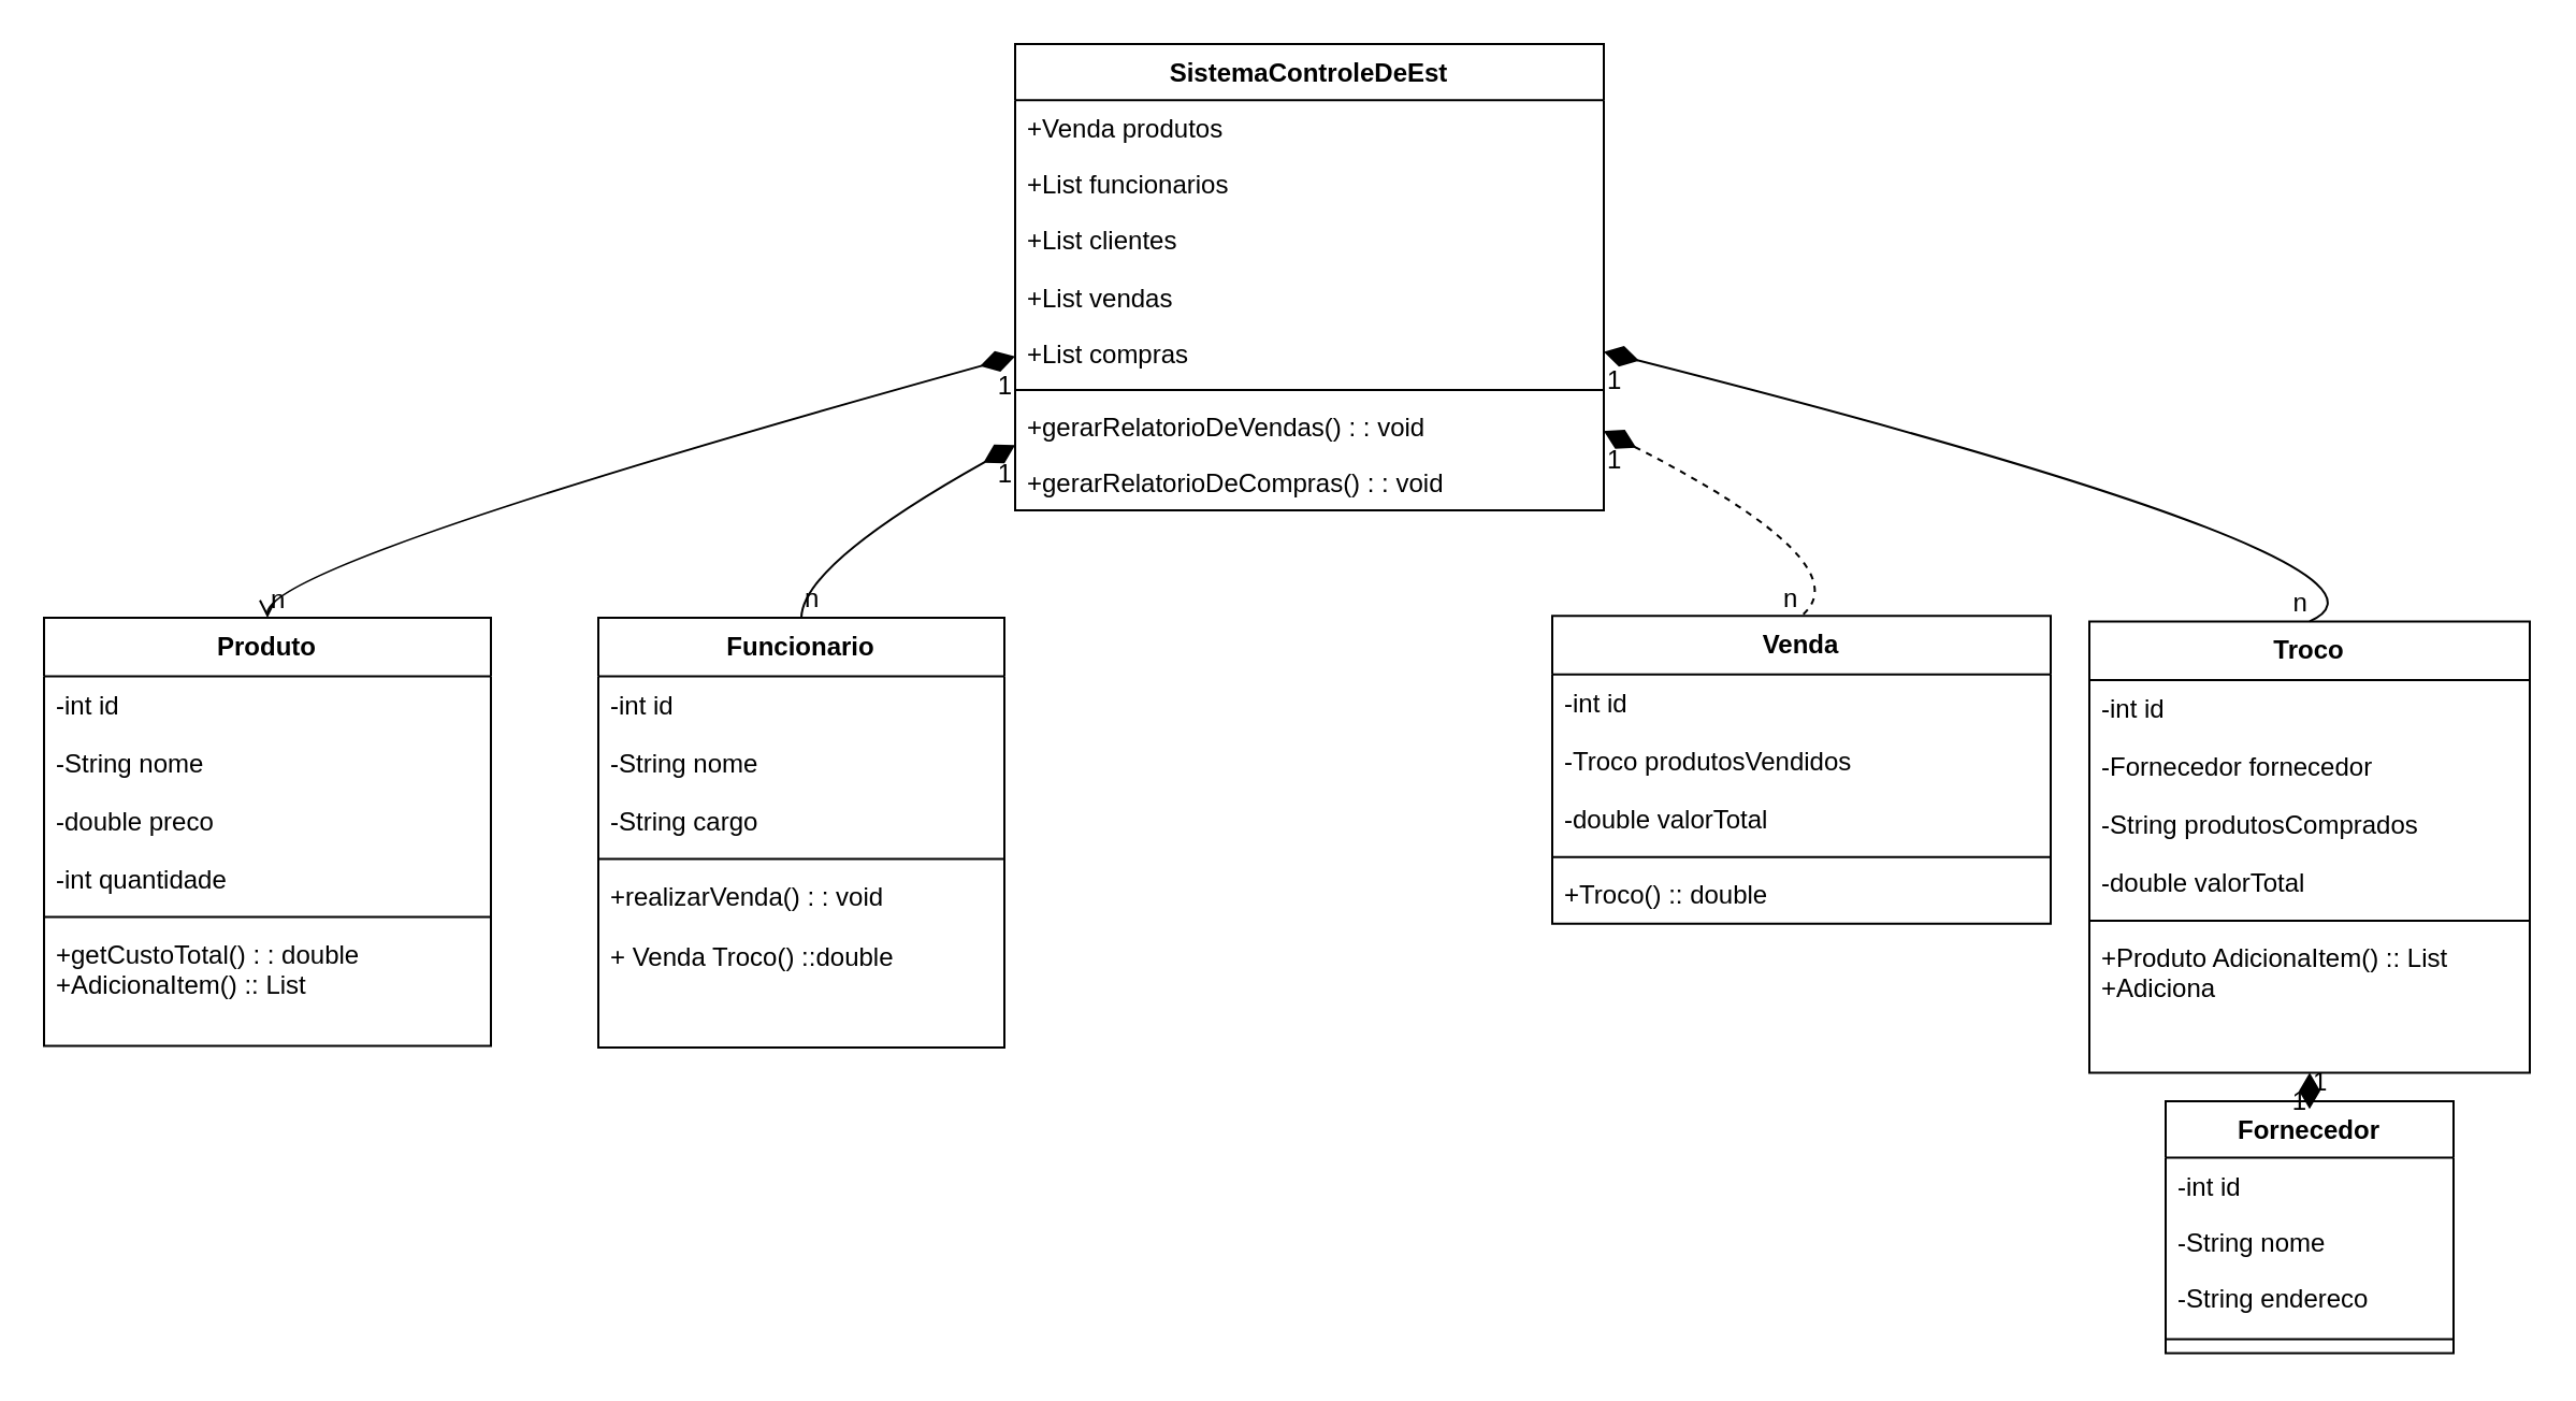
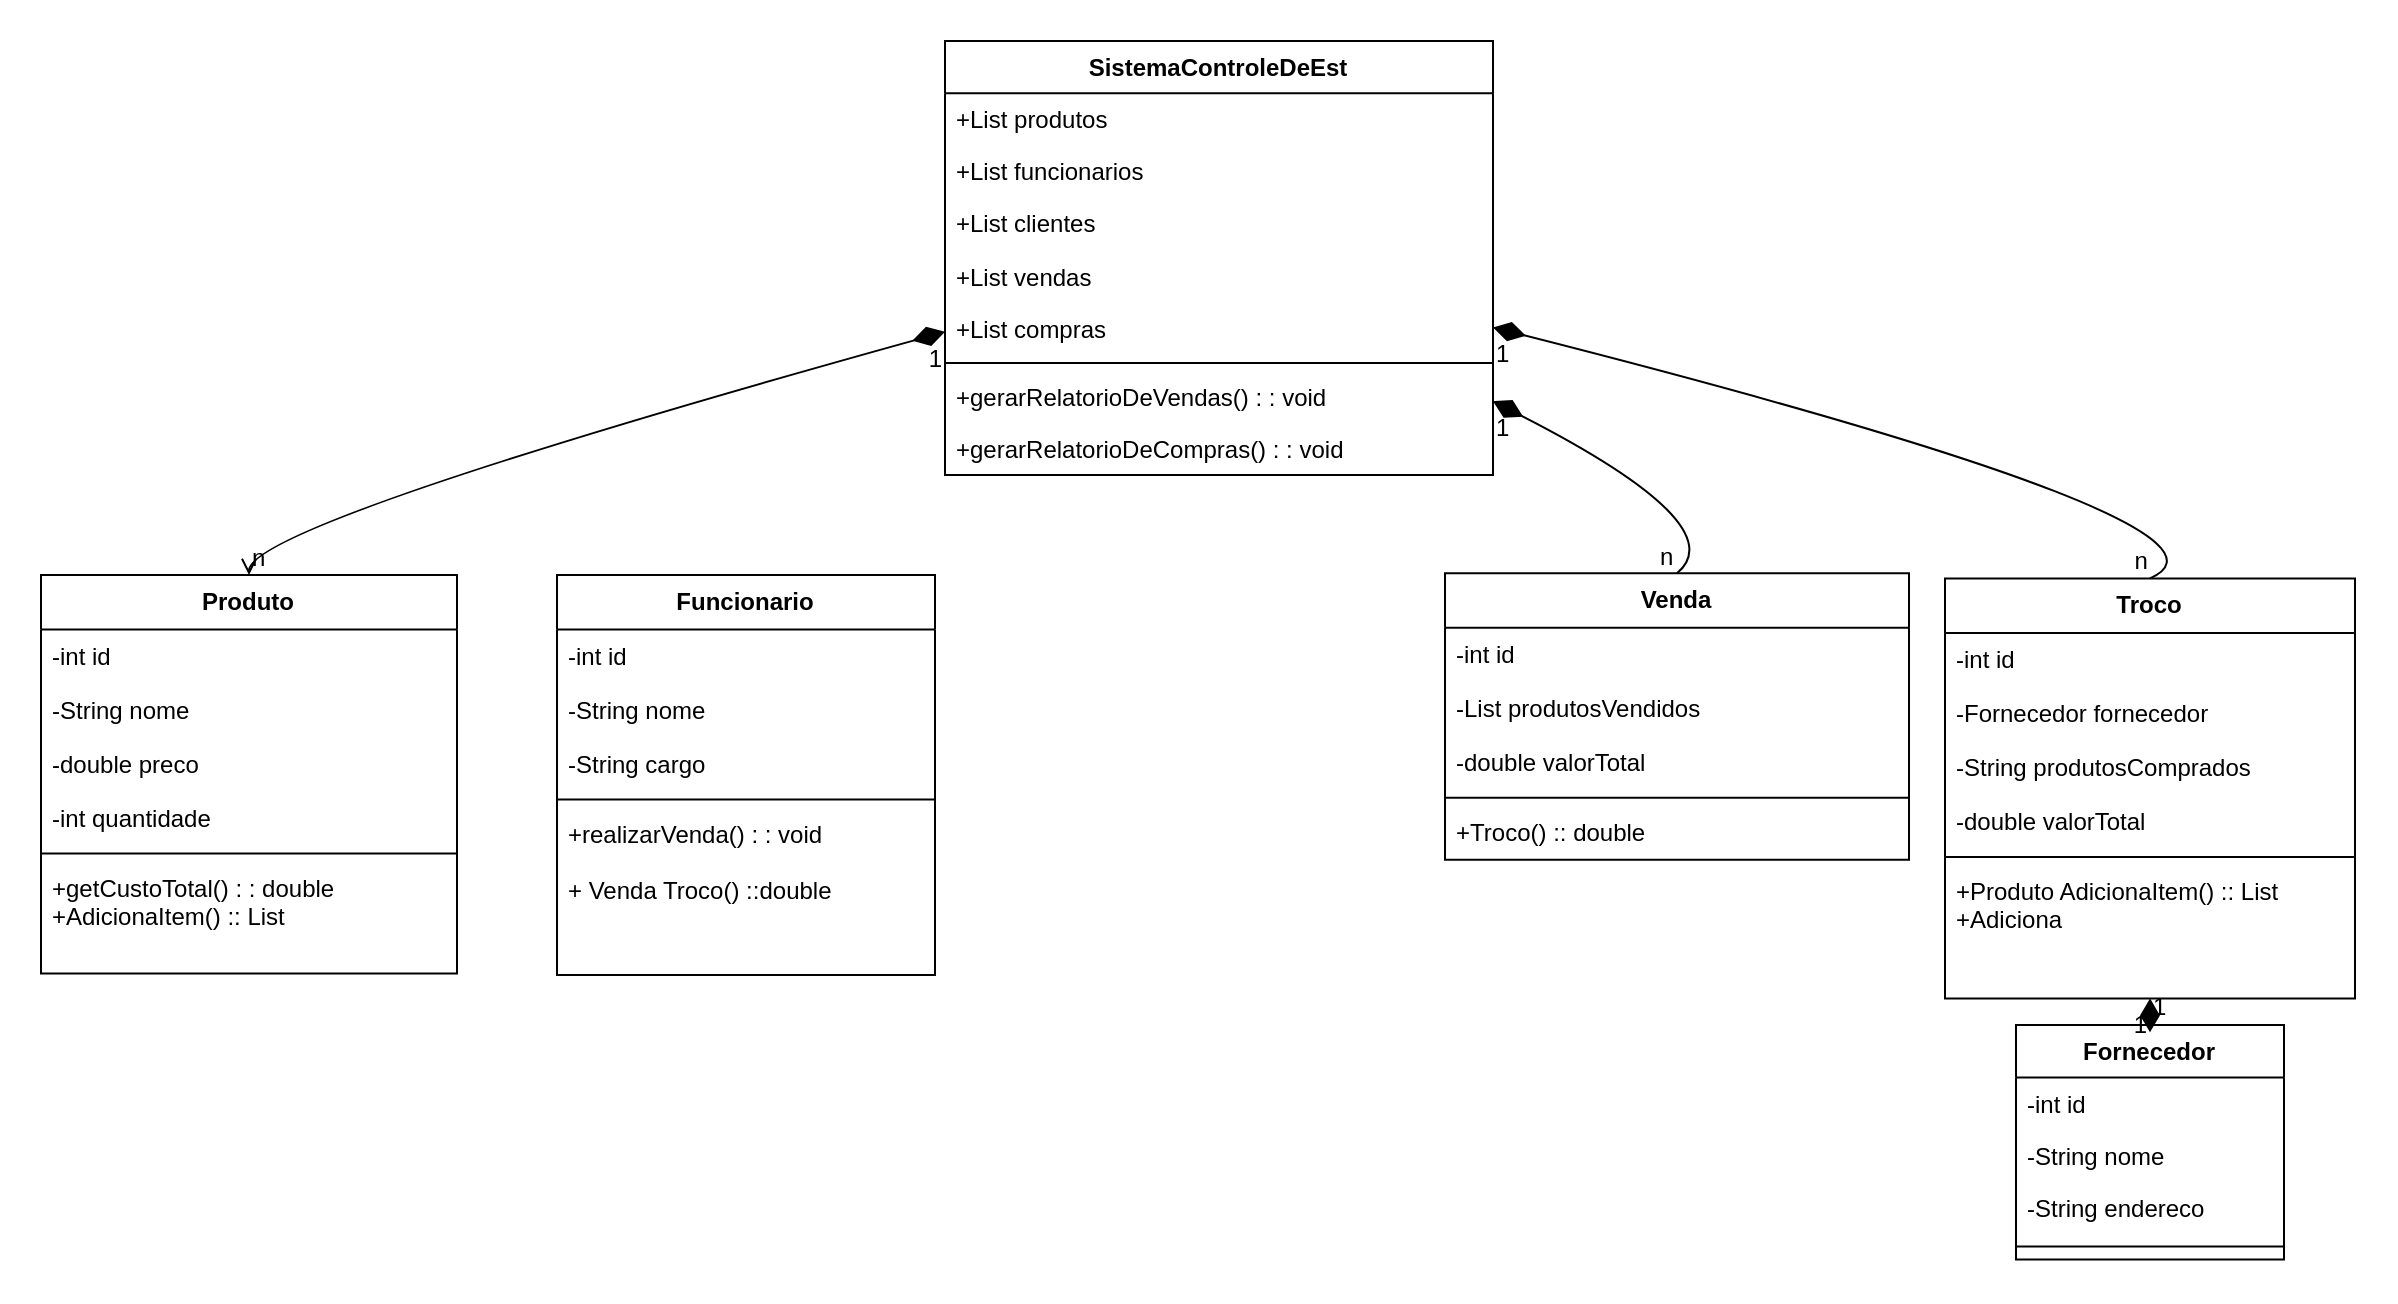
- <mxCell id="3" value="+Venda produtos" style="text;strokeColor=none;fillColor=none;align=left;verticalAlign=top;spacingLeft=4;spacingRight=4;overflow=hidden;rotatable=0;points=[[0,0.5],[1,0.5]];portConstraint=eastwest;" parent="2" vertex="1"><mxGeometry y="26" width="274" height="26" as="geometry" /></mxCell>
+ <mxCell id="3" value="+List produtos" style="text;strokeColor=none;fillColor=none;align=left;verticalAlign=top;spacingLeft=4;spacingRight=4;overflow=hidden;rotatable=0;points=[[0,0.5],[1,0.5]];portConstraint=eastwest;" parent="2" vertex="1"><mxGeometry y="26" width="274" height="26" as="geometry" /></mxCell>
- <mxCell id="49" value="" style="curved=1;startArrow=diamondThin;startSize=14;startFill=1;endArrow=none;exitX=1;exitY=0.83;entryX=0.5;entryY=0;dashed=1;" parent="1" source="2" target="24" edge="1"><mxGeometry relative="1" as="geometry"><Array as="points"><mxPoint x="867" y="262" /></Array></mxGeometry></mxCell>
+ <mxCell id="49" value="" style="curved=1;startArrow=diamondThin;startSize=14;startFill=1;endArrow=none;exitX=1;exitY=0.83;entryX=0.5;entryY=0;" parent="1" source="2" target="24" edge="1"><mxGeometry relative="1" as="geometry"><Array as="points"><mxPoint x="867" y="262" /></Array></mxGeometry></mxCell>
- <mxCell id="46" value="" style="curved=1;startArrow=diamondThin;startSize=14;startFill=1;endArrow=none;exitX=0;exitY=0.86;entryX=0.5;entryY=0;" parent="1" source="2" target="18" edge="1"><mxGeometry relative="1" as="geometry"><Array as="points"><mxPoint x="373" y="262" /></Array></mxGeometry></mxCell>
- <mxCell id="47" value="1" style="edgeLabel;resizable=0;labelBackgroundColor=none;fontSize=12;align=right;verticalAlign=top;" parent="46" vertex="1"><mxGeometry x="-1" relative="1" as="geometry" /></mxCell>
- <mxCell id="48" value="n" style="edgeLabel;resizable=0;labelBackgroundColor=none;fontSize=12;align=left;verticalAlign=bottom;" parent="46" vertex="1"><mxGeometry x="1" relative="1" as="geometry" /></mxCell>
- <mxCell id="26" value="-Troco produtosVendidos" style="text;strokeColor=none;fillColor=none;align=left;verticalAlign=top;spacingLeft=4;spacingRight=4;overflow=hidden;rotatable=0;points=[[0,0.5],[1,0.5]];portConstraint=eastwest;" parent="24" vertex="1"><mxGeometry y="54.288" width="232" height="27" as="geometry" /></mxCell>
+ <mxCell id="26" value="-List produtosVendidos" style="text;strokeColor=none;fillColor=none;align=left;verticalAlign=top;spacingLeft=4;spacingRight=4;overflow=hidden;rotatable=0;points=[[0,0.5],[1,0.5]];portConstraint=eastwest;" parent="24" vertex="1"><mxGeometry y="54.288" width="232" height="27" as="geometry" /></mxCell>
